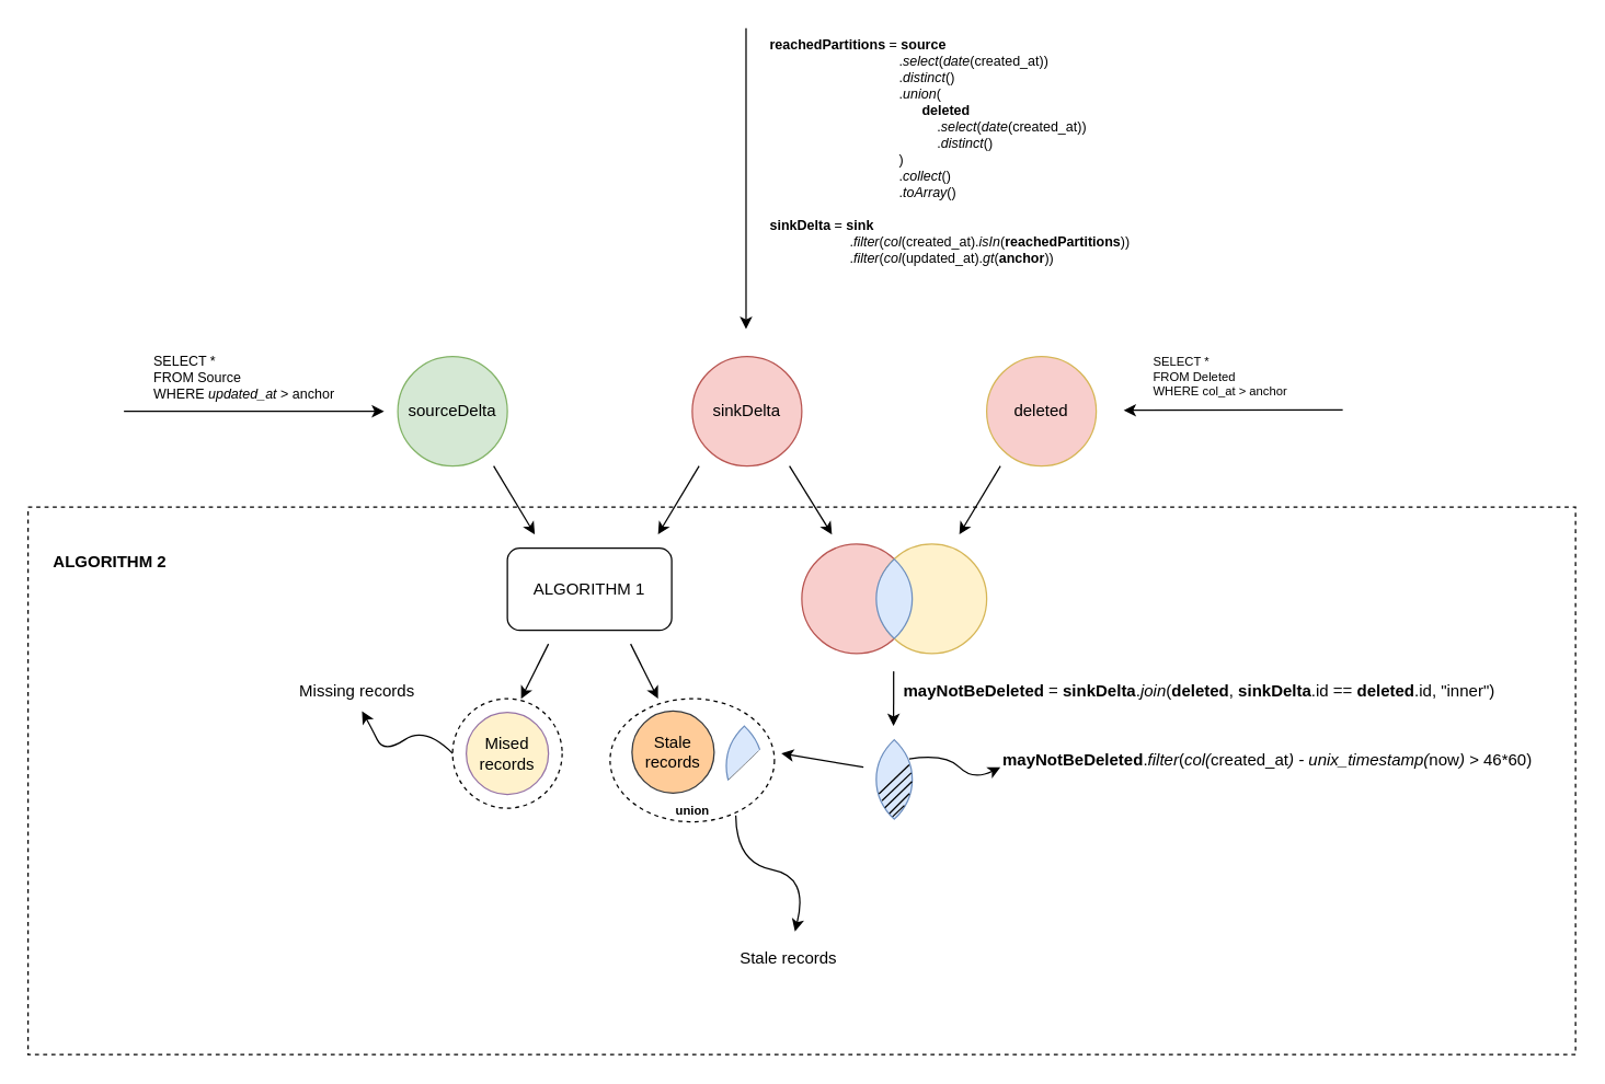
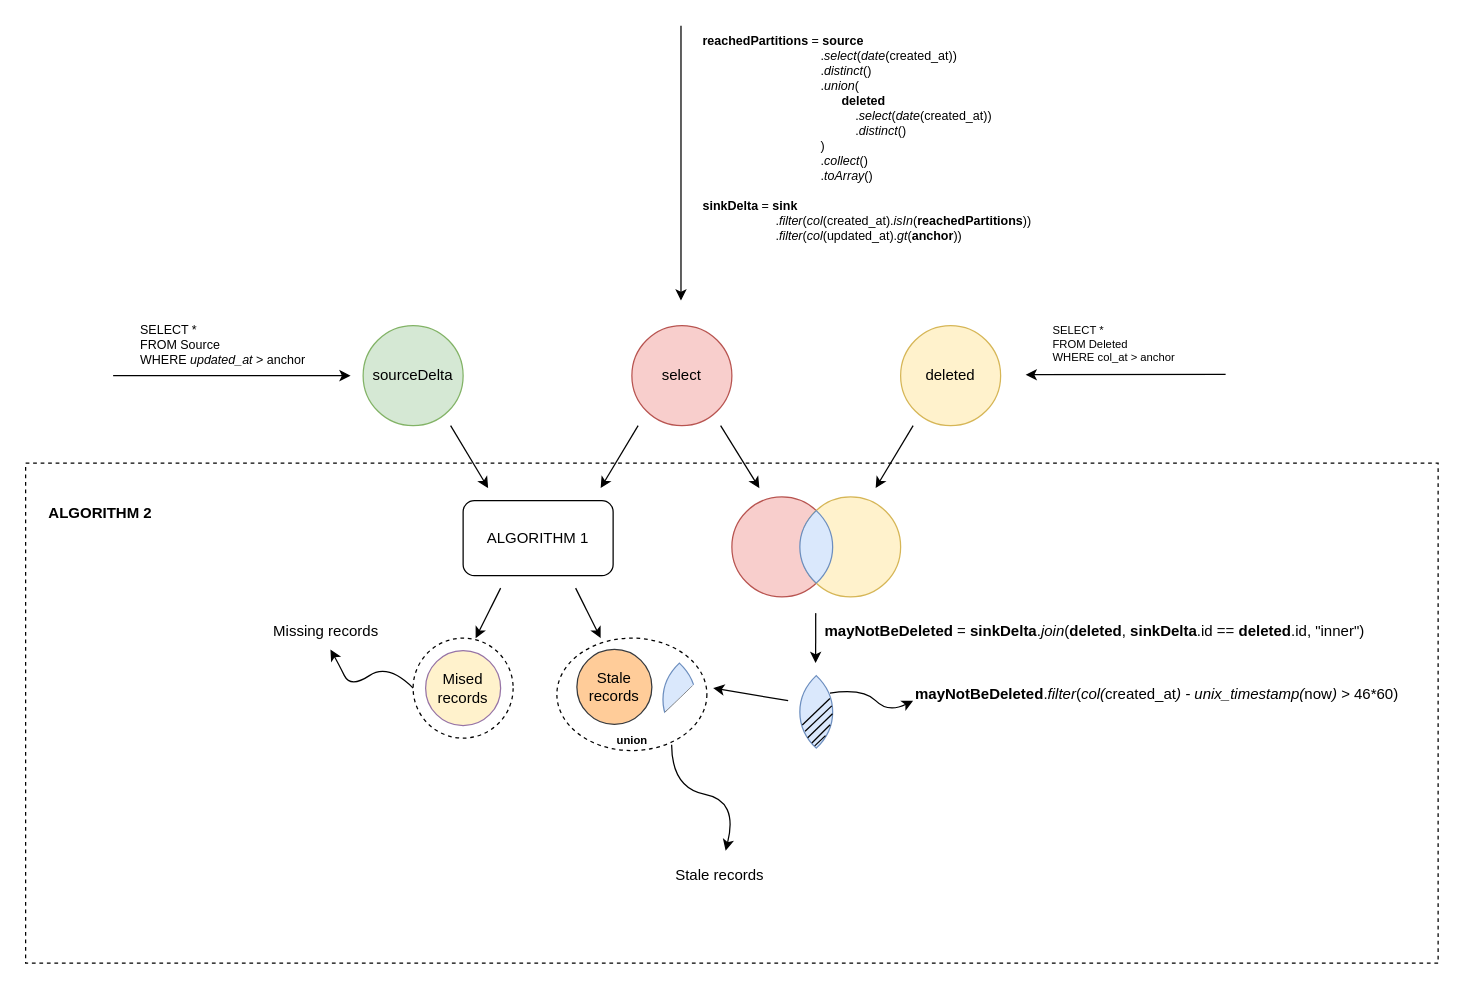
- <mxCell id="6" value="sinkDelta" style="ellipse;whiteSpace=wrap;html=1;aspect=fixed;fontSize=12;fillColor=#f8cecc;strokeColor=#b85450;" parent="1" vertex="1"><mxGeometry x="505" y="260" width="80" height="80" as="geometry" /></mxCell>
+ <mxCell id="6" value="select" style="ellipse;whiteSpace=wrap;html=1;aspect=fixed;fontSize=12;fillColor=#f8cecc;strokeColor=#b85450;" parent="1" vertex="1"><mxGeometry x="505" y="260" width="80" height="80" as="geometry" /></mxCell>
- <mxCell id="5" value="deleted" style="ellipse;whiteSpace=wrap;html=1;aspect=fixed;fontSize=12;fillColor=#f8cecc;strokeColor=#d6b656;" parent="1" vertex="1"><mxGeometry x="720" y="260" width="80" height="80" as="geometry" /></mxCell>
+ <mxCell id="5" value="deleted" style="ellipse;whiteSpace=wrap;html=1;aspect=fixed;fontSize=12;fillColor=#fff2cc;strokeColor=#d6b656;" parent="1" vertex="1"><mxGeometry x="720" y="260" width="80" height="80" as="geometry" /></mxCell>
